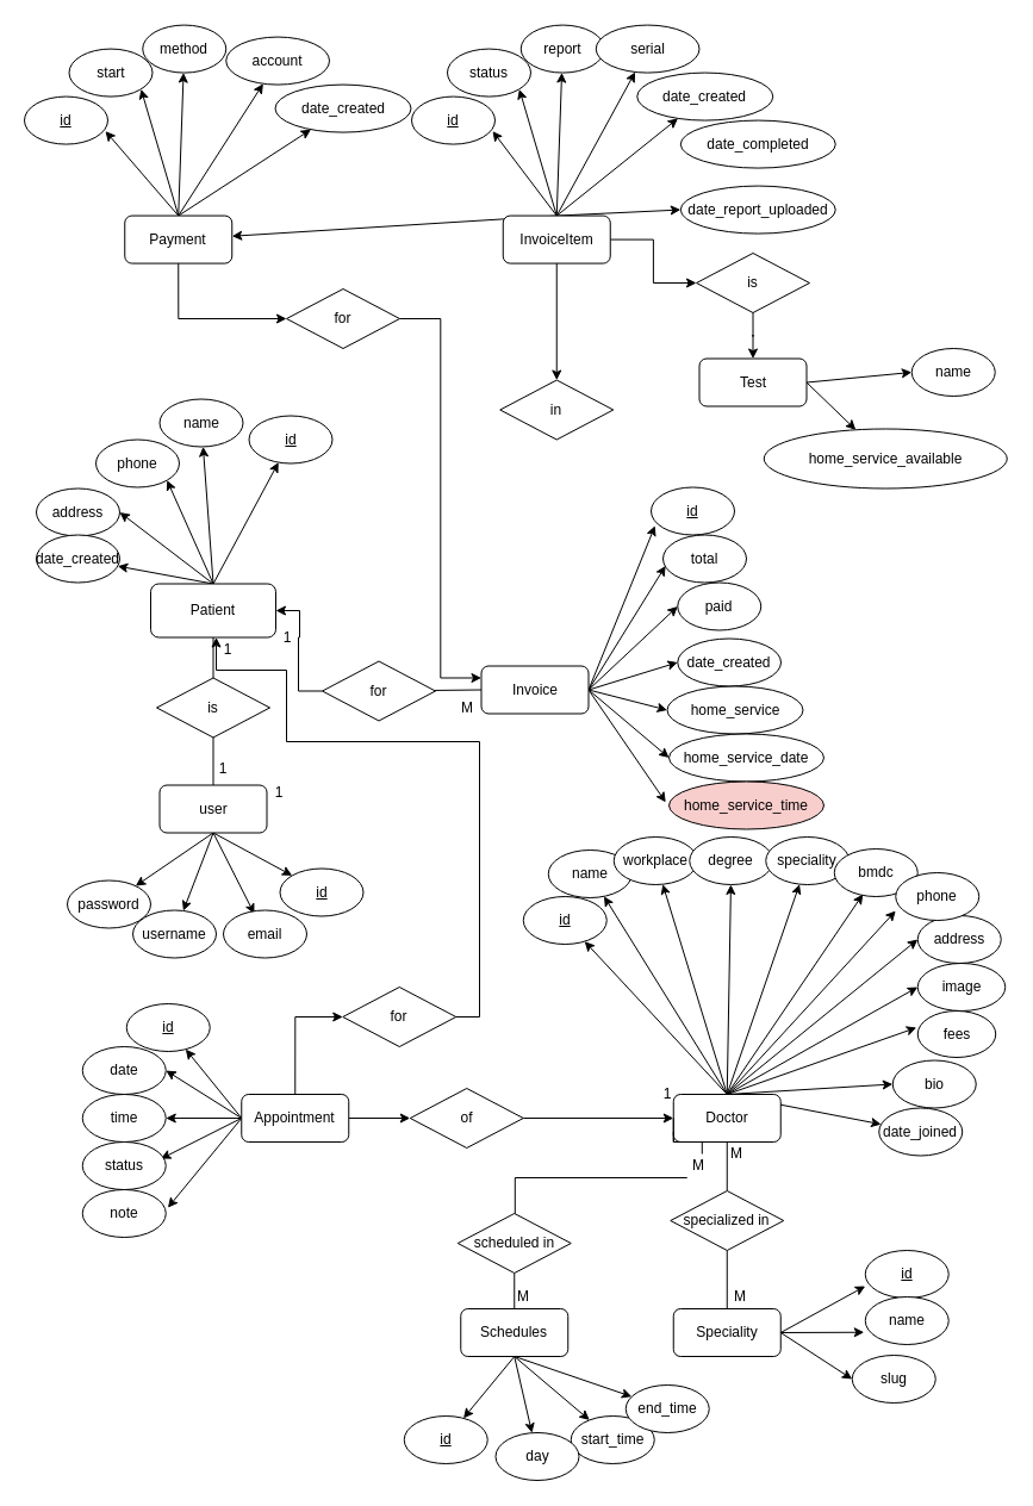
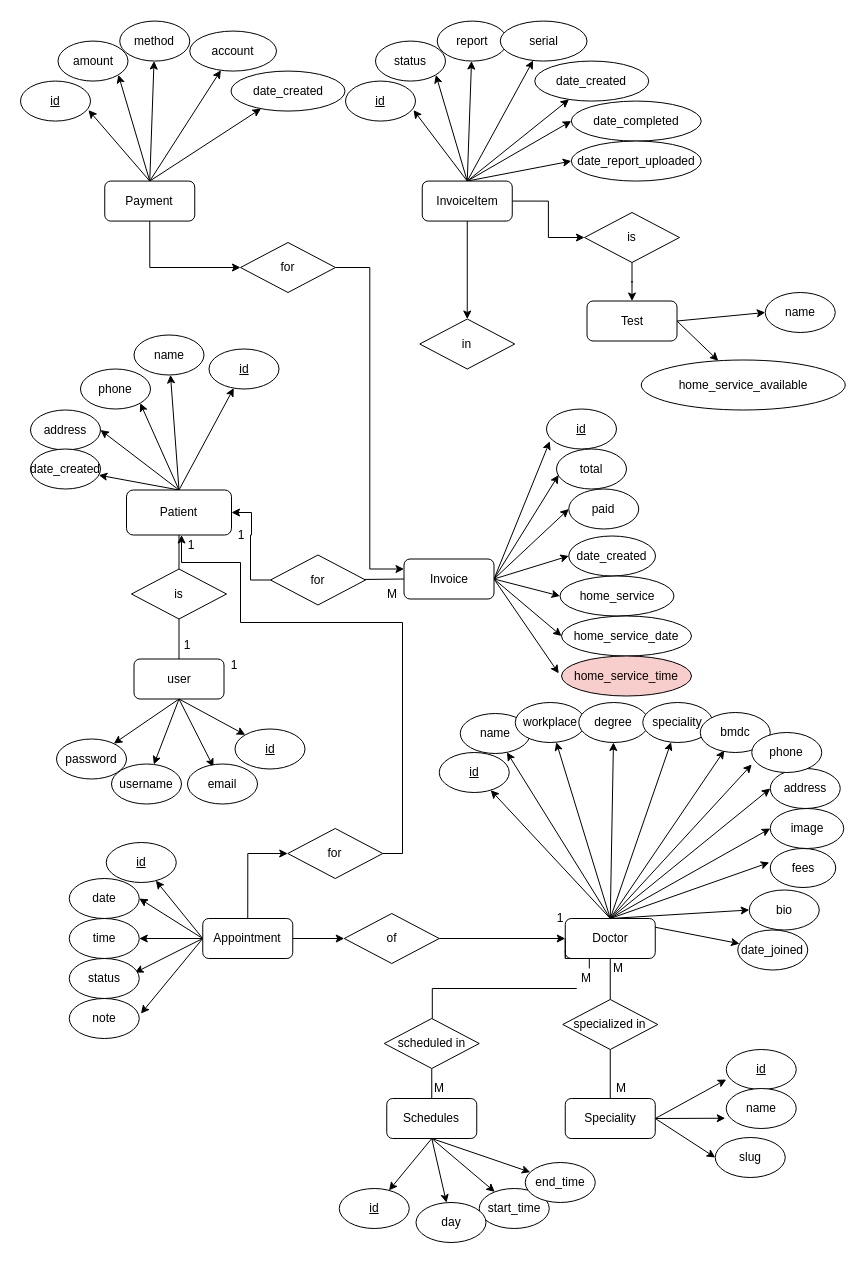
- <mxCell id="132" value="start" style="ellipse;whiteSpace=wrap;html=1;" vertex="1" parent="1"><mxGeometry x="57.5" y="40.57" width="70" height="40" as="geometry" /></mxCell>
+ <mxCell id="132" value="amount" style="ellipse;whiteSpace=wrap;html=1;" vertex="1" parent="1"><mxGeometry x="57.5" y="40.57" width="70" height="40" as="geometry" /></mxCell>
- <mxCell id="122" value="date_report_uploaded" style="ellipse;whiteSpace=wrap;html=1;" vertex="1" parent="1"><mxGeometry x="570.75" y="155.57" width="130" height="40" as="geometry" /></mxCell>
+ <mxCell id="122" value="date_report_uploaded" style="ellipse;whiteSpace=wrap;html=1;" vertex="1" parent="1"><mxGeometry x="570.75" y="140.57" width="130" height="40" as="geometry" /></mxCell>
- <mxCell id="111" style="edgeStyle=none;rounded=0;orthogonalLoop=1;jettySize=auto;html=1;exitX=0.5;exitY=0;exitDx=0;exitDy=0;" edge="1" source="114" target="130" parent="1"><mxGeometry relative="1" as="geometry" /></mxCell>
+ <mxCell id="111" style="edgeStyle=none;rounded=0;orthogonalLoop=1;jettySize=auto;html=1;exitX=0.5;exitY=0;exitDx=0;exitDy=0;entryX=0;entryY=0.5;entryDx=0;entryDy=0;" edge="1" source="114" target="121" parent="1"><mxGeometry relative="1" as="geometry" /></mxCell>
